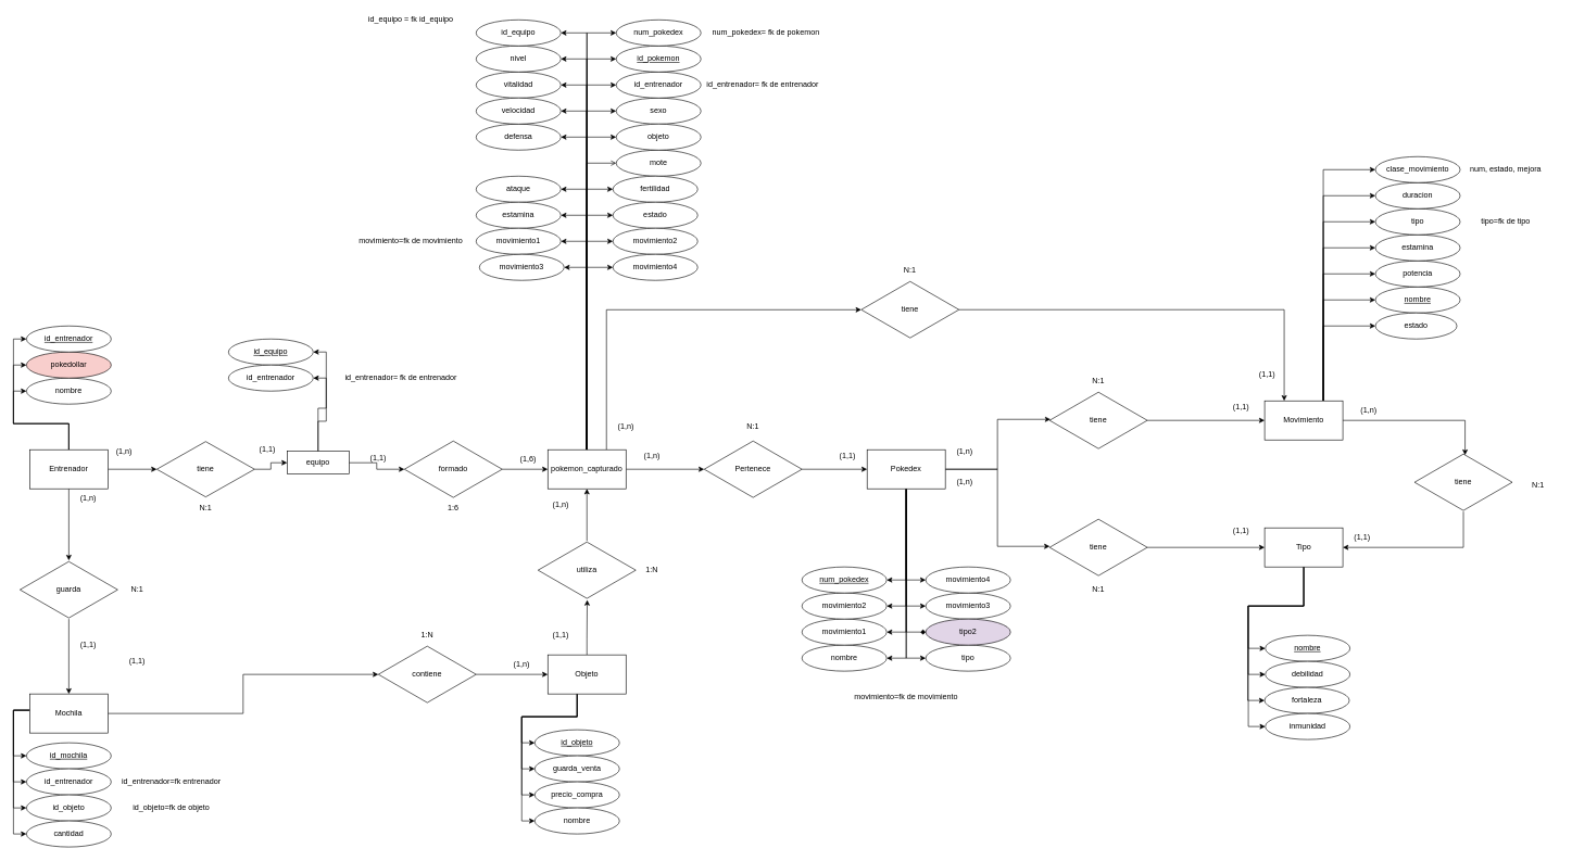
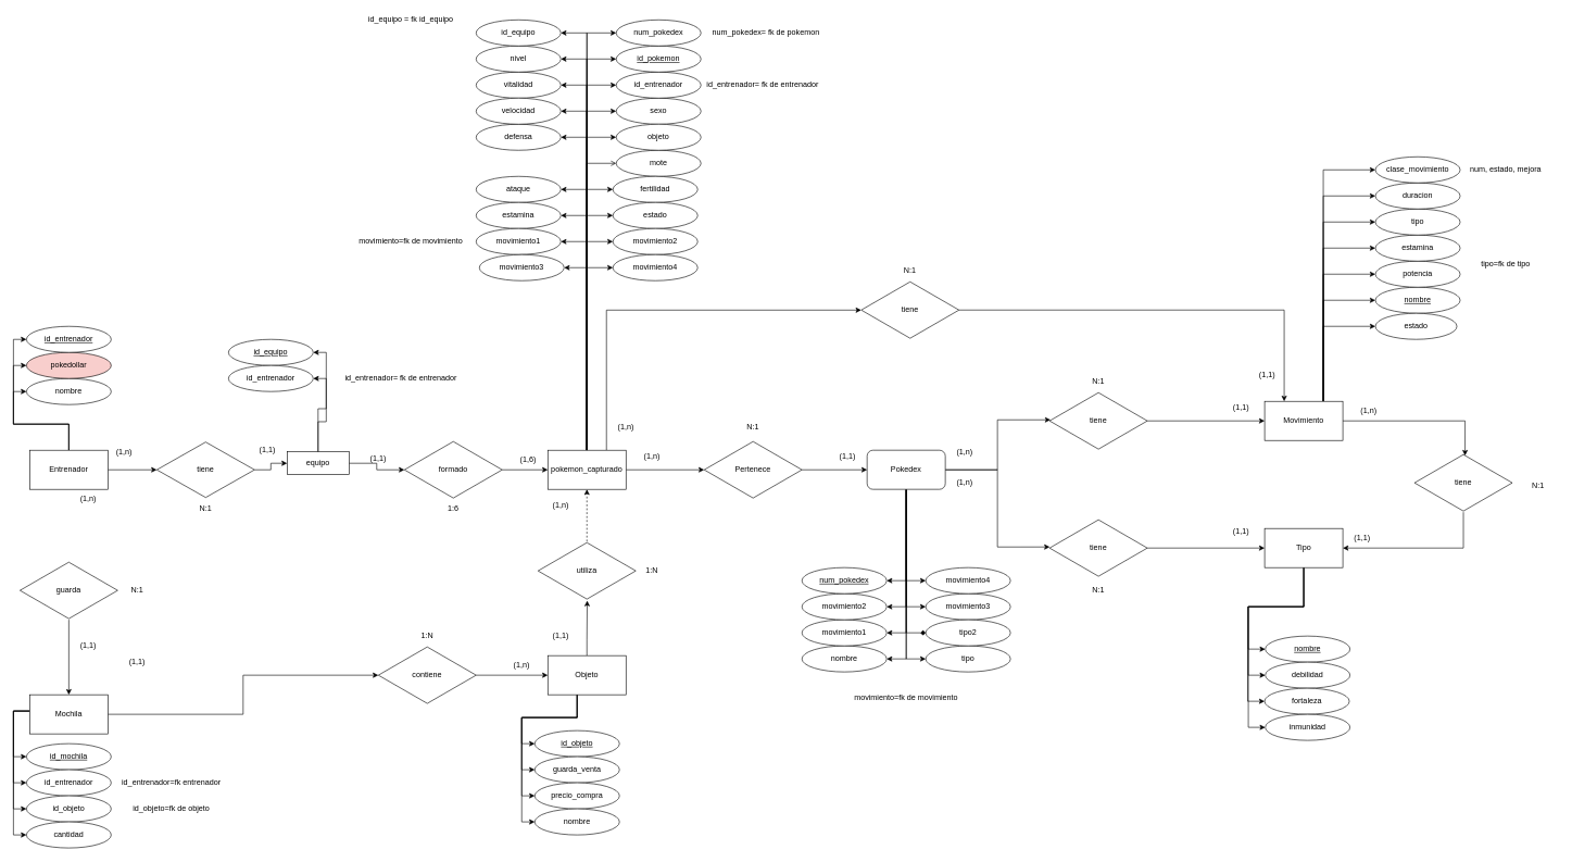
- <mxCell id="150" value="tipo=fk de tipo" style="text;html=1;strokeColor=none;fillColor=none;align=center;verticalAlign=middle;whiteSpace=wrap;rounded=0;" parent="1" vertex="1"><mxGeometry x="2250" y="325" width="120" height="30" as="geometry" /></mxCell>
+ <mxCell id="150" value="tipo=fk de tipo" style="text;html=1;strokeColor=none;fillColor=none;align=center;verticalAlign=middle;whiteSpace=wrap;rounded=0;" parent="1" vertex="1"><mxGeometry x="2250" y="390" width="120" height="30" as="geometry" /></mxCell>
- <mxCell id="12" value="Pokedex" style="rounded=0;whiteSpace=wrap;html=1;" parent="1" vertex="1"><mxGeometry x="1330" y="690" width="120" height="60" as="geometry" /></mxCell>
+ <mxCell id="12" value="Pokedex" style="whiteSpace=wrap;html=1;rounded=1;" parent="1" vertex="1"><mxGeometry x="1330" y="690" width="120" height="60" as="geometry" /></mxCell>
- <mxCell id="27" style="edgeStyle=orthogonalEdgeStyle;rounded=0;orthogonalLoop=1;jettySize=auto;html=1;" edge="1" parent="1" source="28" target="61"><mxGeometry relative="1" as="geometry" /></mxCell>
+ <mxCell id="27" style="edgeStyle=orthogonalEdgeStyle;rounded=0;orthogonalLoop=1;jettySize=auto;html=1;dashed=1;" edge="1" parent="1" source="28" target="61"><mxGeometry relative="1" as="geometry" /></mxCell>
- <mxCell id="13" style="edgeStyle=orthogonalEdgeStyle;rounded=0;orthogonalLoop=1;jettySize=auto;html=1;" parent="1" source="18" target="26" edge="1"><mxGeometry relative="1" as="geometry" /></mxCell>
- <mxCell id="122" value="tipo2" style="ellipse;whiteSpace=wrap;html=1;fillColor=#e1d5e7;" parent="1" vertex="1"><mxGeometry x="1420" y="950" width="130" height="40" as="geometry" /></mxCell>
+ <mxCell id="122" value="tipo2" style="ellipse;whiteSpace=wrap;html=1;" parent="1" vertex="1"><mxGeometry x="1420" y="950" width="130" height="40" as="geometry" /></mxCell>
